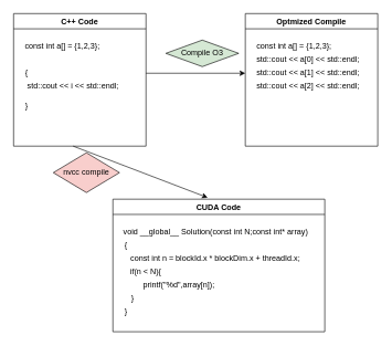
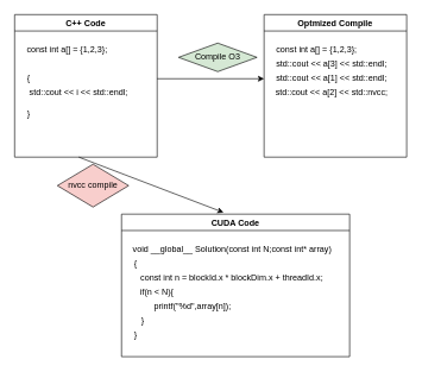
- <mxCell id="11" value="std::cout &amp;lt;&amp;lt; a[0] &amp;lt;&amp;lt; std::endl;" style="text;html=1;strokeColor=none;fillColor=none;align=center;verticalAlign=middle;whiteSpace=wrap;rounded=0;" vertex="1" parent="9"><mxGeometry x="10" y="60" width="170" height="20" as="geometry" /></mxCell>
+ <mxCell id="11" value="std::cout &amp;lt;&amp;lt; a[3] &amp;lt;&amp;lt; std::endl;" style="text;html=1;strokeColor=none;fillColor=none;align=center;verticalAlign=middle;whiteSpace=wrap;rounded=0;" vertex="1" parent="9"><mxGeometry x="10" y="60" width="170" height="20" as="geometry" /></mxCell>
- <mxCell id="13" value="std::cout &amp;lt;&amp;lt; a[2] &amp;lt;&amp;lt; std::endl;" style="text;html=1;strokeColor=none;fillColor=none;align=center;verticalAlign=middle;whiteSpace=wrap;rounded=0;" vertex="1" parent="9"><mxGeometry x="10" y="100" width="170" height="20" as="geometry" /></mxCell>
+ <mxCell id="13" value="std::cout &amp;lt;&amp;lt; a[2] &amp;lt;&amp;lt; std::nvcc;" style="text;html=1;strokeColor=none;fillColor=none;align=center;verticalAlign=middle;whiteSpace=wrap;rounded=0;" vertex="1" parent="9"><mxGeometry x="10" y="100" width="170" height="20" as="geometry" /></mxCell>
